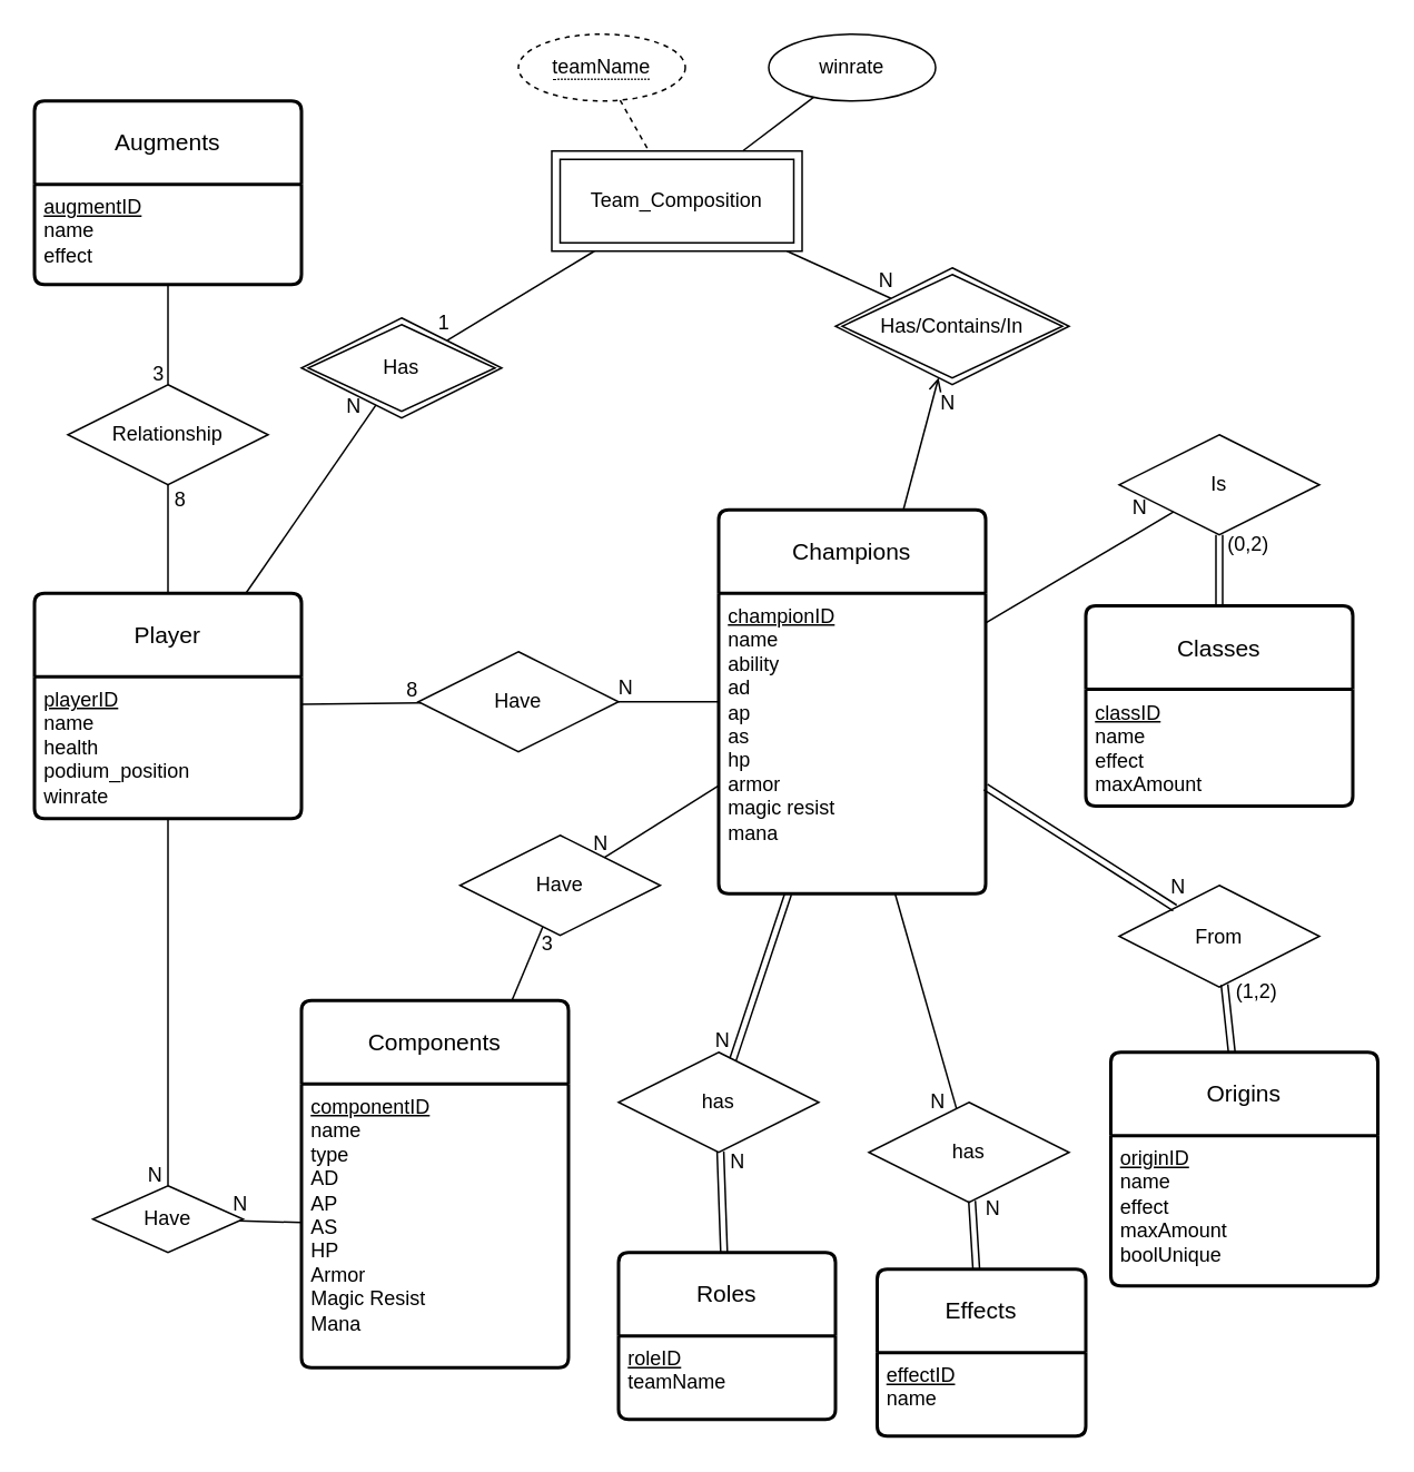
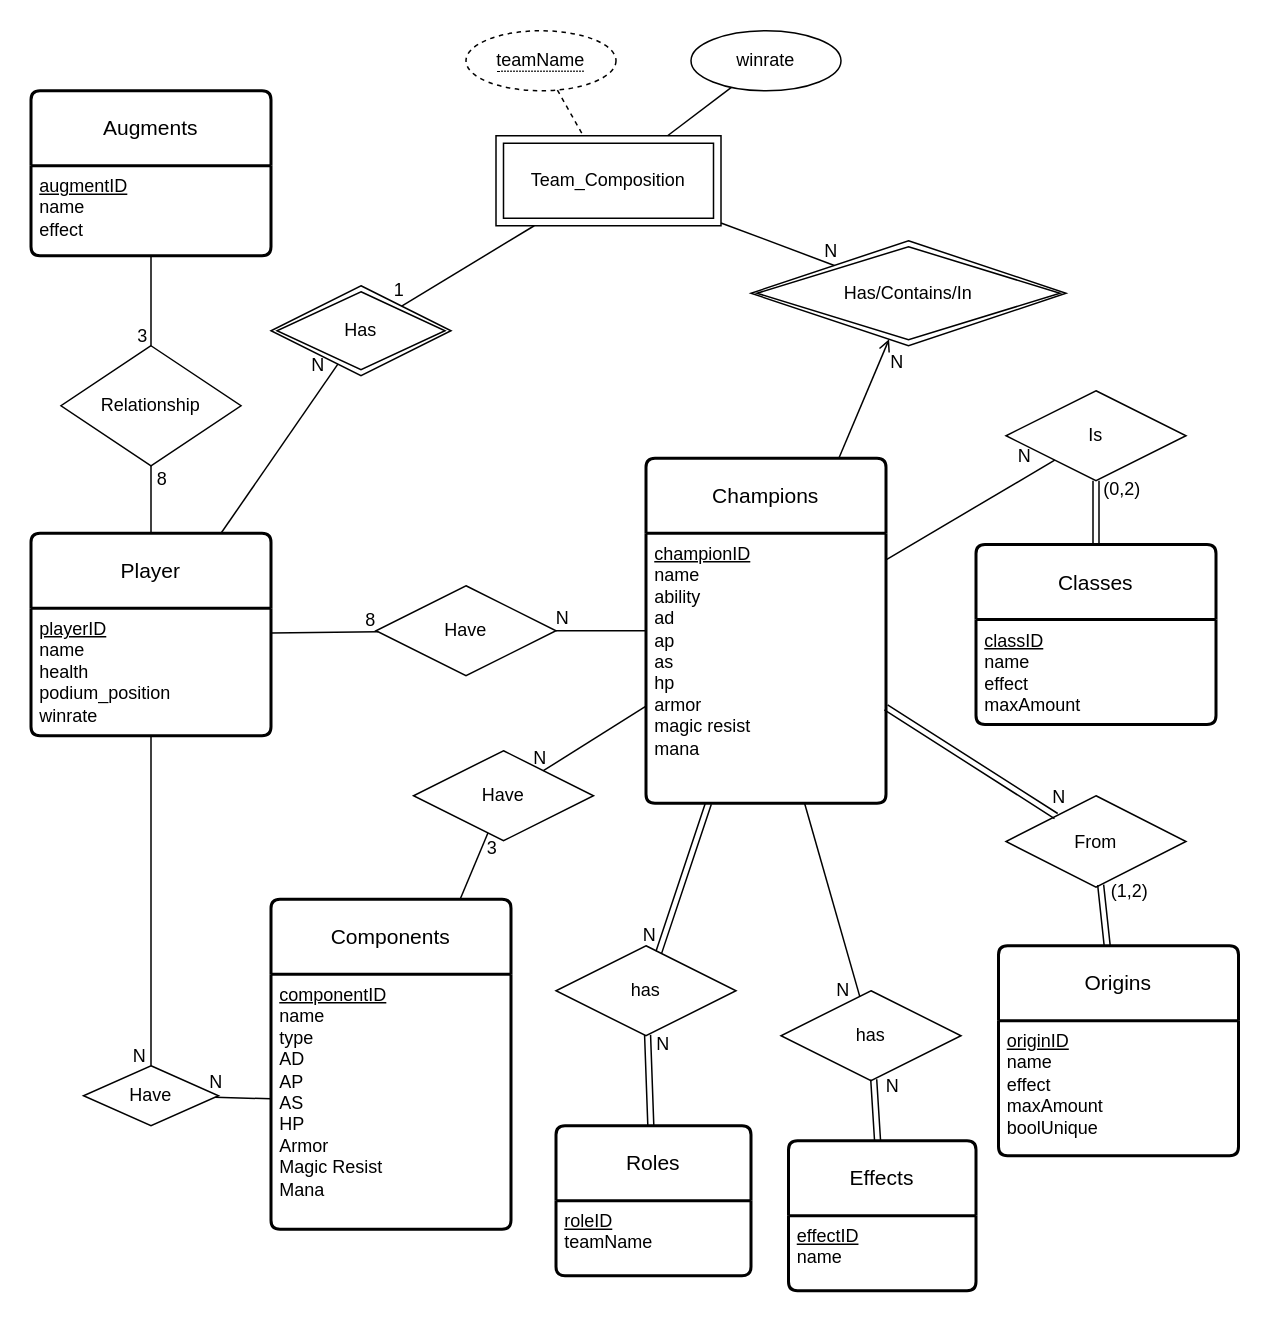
- <mxCell id="39" value="Has/Contains/In" style="shape=rhombus;double=1;perimeter=rhombusPerimeter;whiteSpace=wrap;html=1;align=center;" parent="1" vertex="1"><mxGeometry x="500" y="160" width="140" height="70" as="geometry" /></mxCell>
+ <mxCell id="39" value="Has/Contains/In" style="shape=rhombus;double=1;perimeter=rhombusPerimeter;whiteSpace=wrap;html=1;align=center;" parent="1" vertex="1"><mxGeometry x="500" y="160" width="210" height="70" as="geometry" /></mxCell>
- <mxCell id="31" value="Relationship" style="shape=rhombus;perimeter=rhombusPerimeter;whiteSpace=wrap;html=1;align=center;" parent="1" vertex="1"><mxGeometry x="40" y="230" width="120" height="60" as="geometry" /></mxCell>
+ <mxCell id="31" value="Relationship" style="shape=rhombus;perimeter=rhombusPerimeter;whiteSpace=wrap;html=1;align=center;" parent="1" vertex="1"><mxGeometry x="40" y="230" width="120" height="80" as="geometry" /></mxCell>
